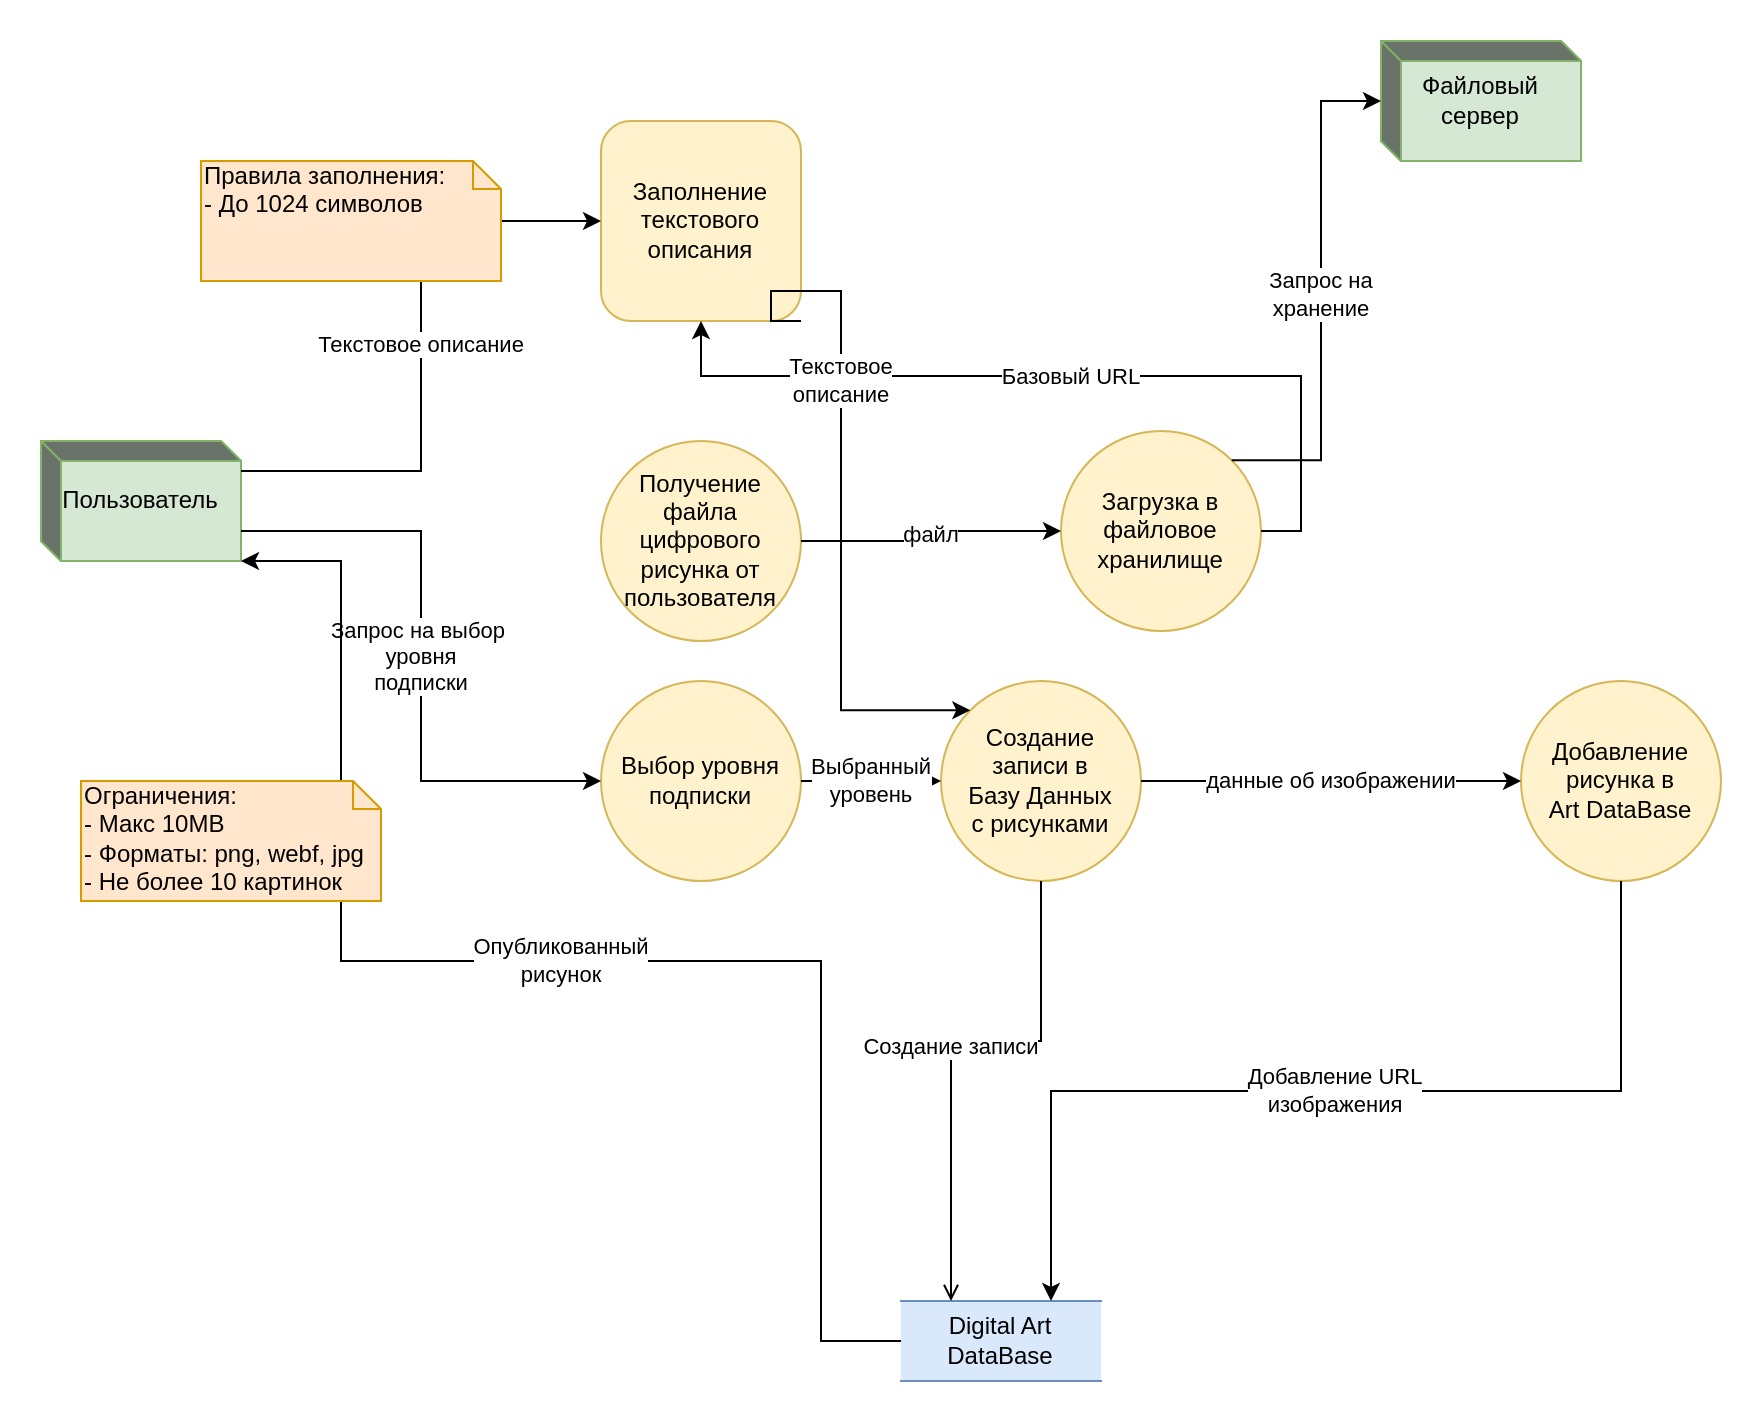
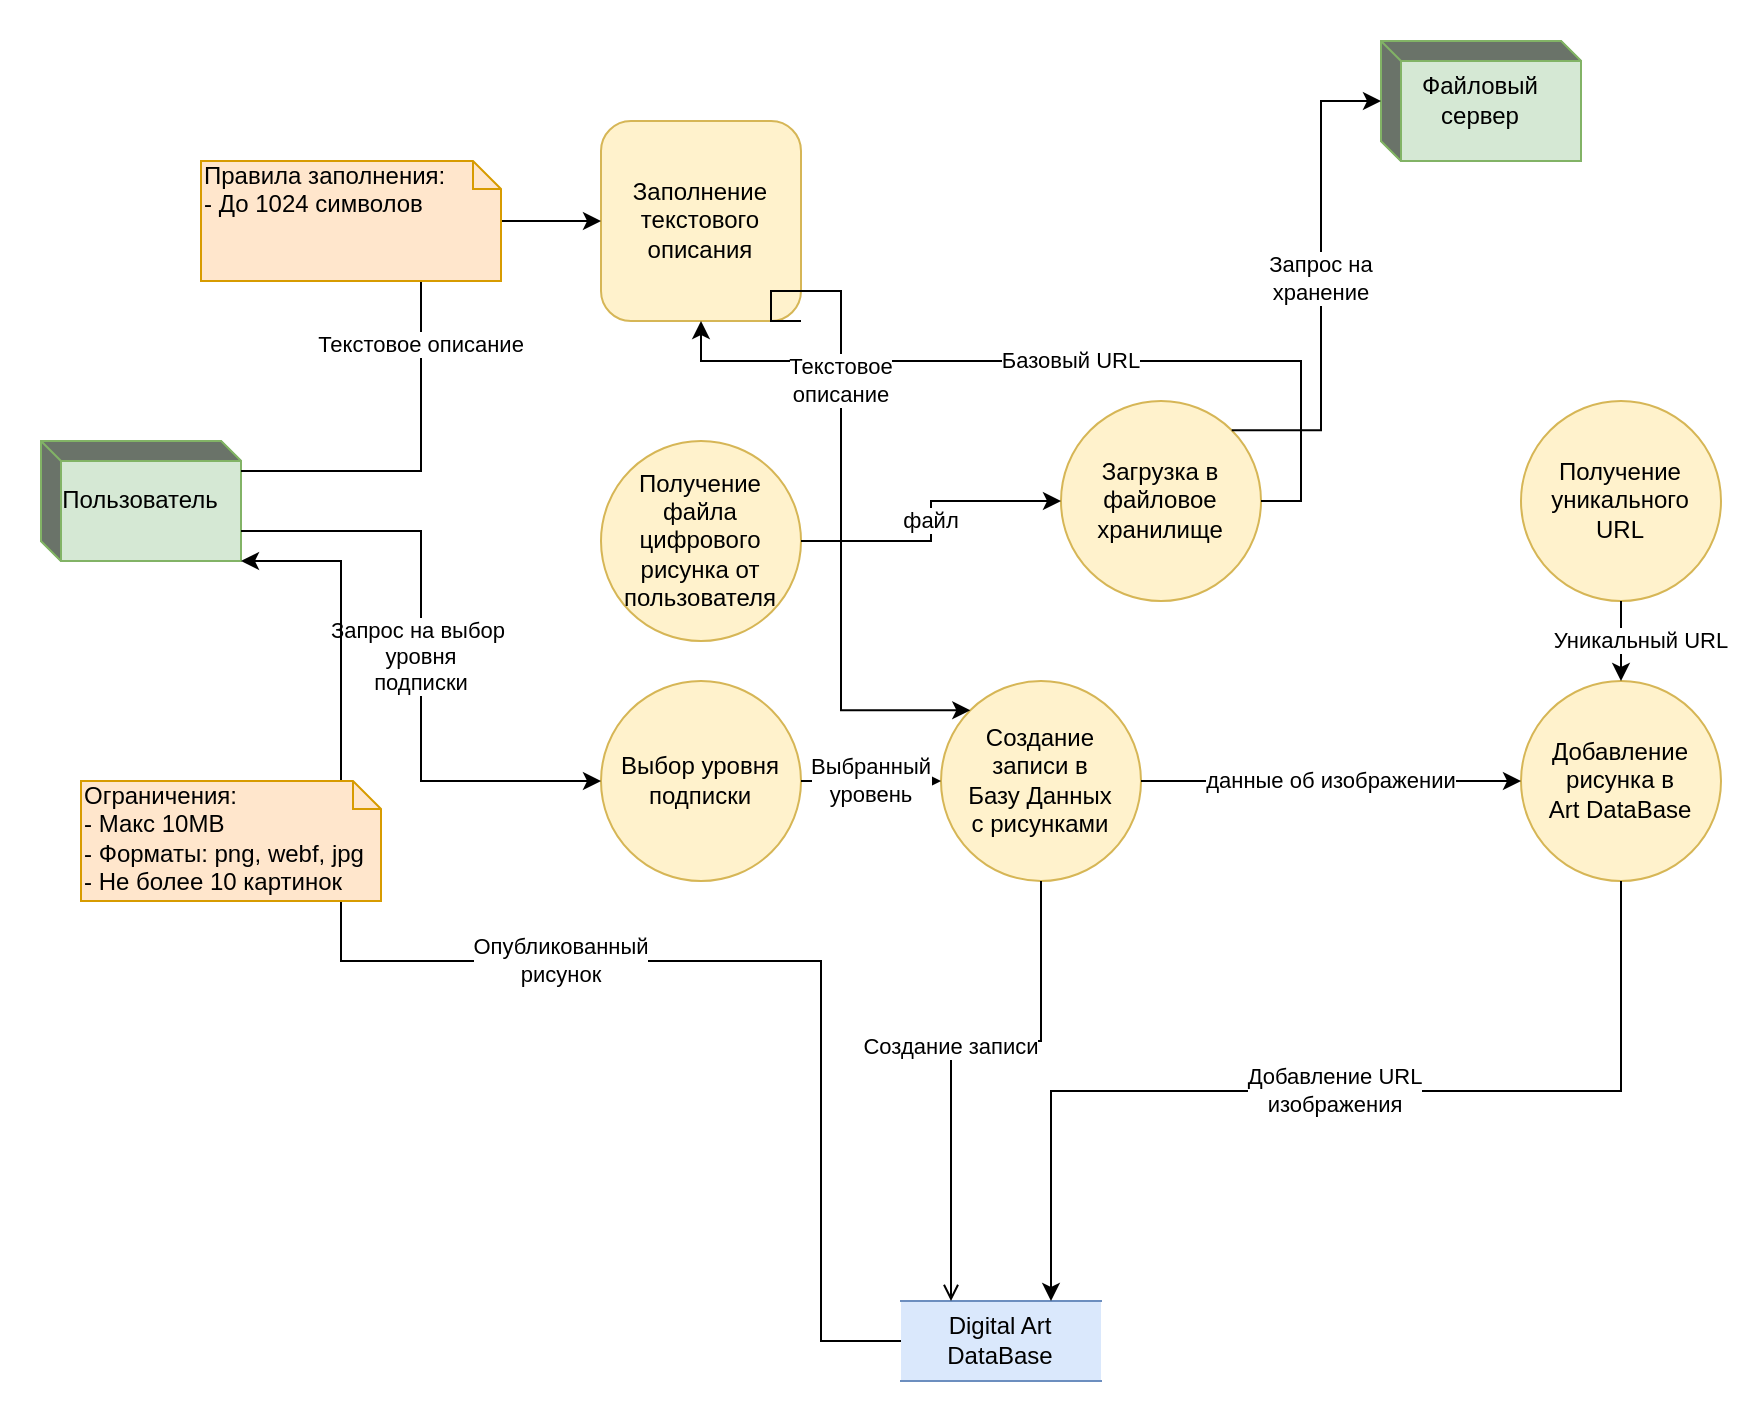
+ <mxCell id="7" value="Получение&lt;br&gt;уникального&lt;br&gt;URL" style="ellipse;whiteSpace=wrap;html=1;aspect=fixed;fillColor=#fff2cc;strokeColor=#d6b656;" parent="1" vertex="1"><mxGeometry x="760" y="200" width="100" height="100" as="geometry" /></mxCell>
- <mxCell id="6" value="Загрузка в&lt;br&gt;файловое&lt;br&gt;хранилище" style="ellipse;whiteSpace=wrap;html=1;aspect=fixed;fillColor=#fff2cc;strokeColor=#d6b656;" parent="1" vertex="1"><mxGeometry x="530" y="215" width="100" height="100" as="geometry" /></mxCell>
+ <mxCell id="6" value="Загрузка в&lt;br&gt;файловое&lt;br&gt;хранилище" style="ellipse;whiteSpace=wrap;html=1;aspect=fixed;fillColor=#fff2cc;strokeColor=#d6b656;" parent="1" vertex="1"><mxGeometry x="530" y="200" width="100" height="100" as="geometry" /></mxCell>
+ <mxCell id="17" value="Уникальный URL" style="edgeStyle=orthogonalEdgeStyle;rounded=0;orthogonalLoop=1;jettySize=auto;html=1;exitX=0.5;exitY=1;exitDx=0;exitDy=0;entryX=0.5;entryY=0;entryDx=0;entryDy=0;" parent="1" source="7" target="10" edge="1"><mxGeometry x="-0.001" y="10" relative="1" as="geometry"><Array as="points"><mxPoint x="810" y="340" /><mxPoint x="810" y="340" /></Array><mxPoint as="offset" /></mxGeometry></mxCell>
